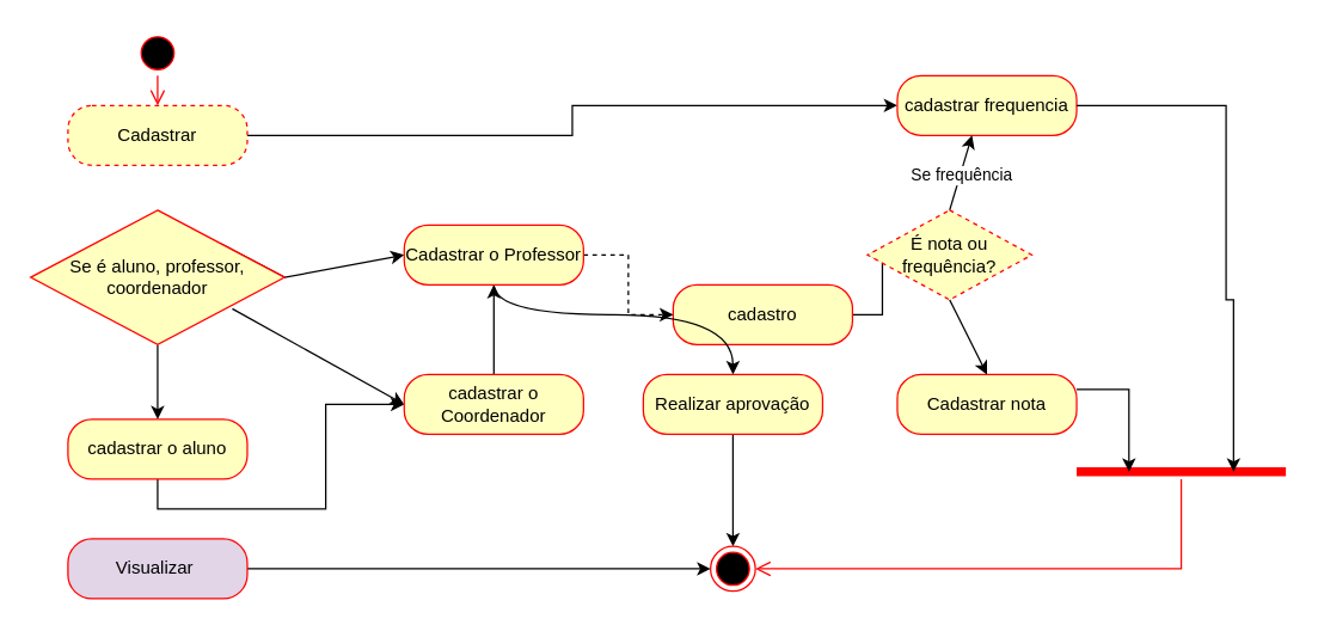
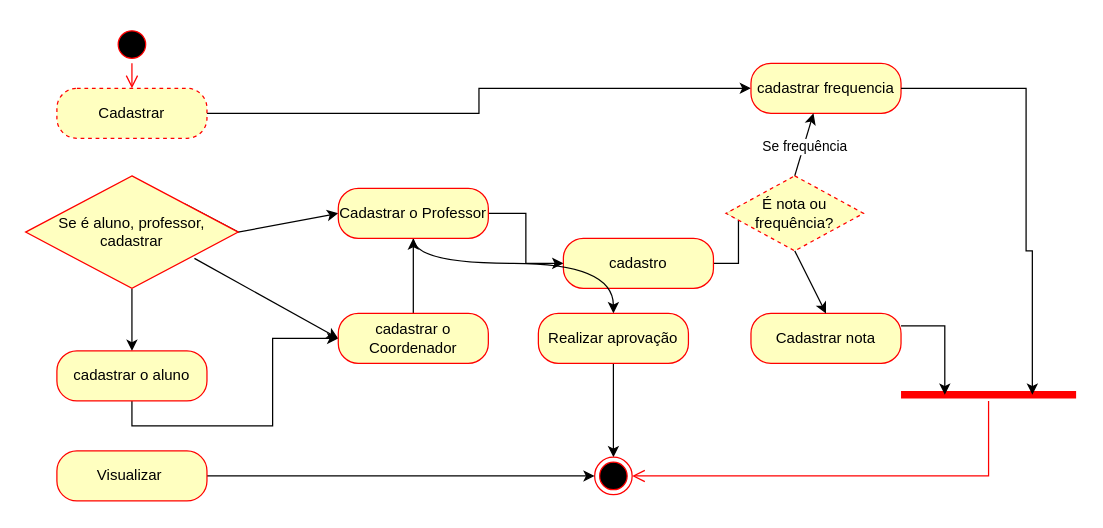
- <mxCell id="18" style="edgeStyle=orthogonalEdgeStyle;rounded=0;orthogonalLoop=1;jettySize=auto;html=1;entryX=0;entryY=0.5;entryDx=0;entryDy=0;dashed=1;" edge="1" parent="1" source="20" target="15"><mxGeometry relative="1" as="geometry" /></mxCell>
+ <mxCell id="18" style="edgeStyle=orthogonalEdgeStyle;rounded=0;orthogonalLoop=1;jettySize=auto;html=1;entryX=0;entryY=0.5;entryDx=0;entryDy=0;" edge="1" parent="1" source="20" target="15"><mxGeometry relative="1" as="geometry" /></mxCell>
- <mxCell id="9" value="Se é aluno, professor, coordenador" style="rhombus;whiteSpace=wrap;html=1;fontColor=#000000;fillColor=#ffffc0;strokeColor=#ff0000;" vertex="1" parent="1"><mxGeometry x="20" y="140" width="170" height="90" as="geometry" /></mxCell>
+ <mxCell id="9" value="Se é aluno, professor, cadastrar" style="rhombus;whiteSpace=wrap;html=1;fontColor=#000000;fillColor=#ffffc0;strokeColor=#ff0000;" vertex="1" parent="1"><mxGeometry x="20" y="140" width="170" height="90" as="geometry" /></mxCell>
- <mxCell id="29" value="Visualizar&amp;nbsp;" style="rounded=1;whiteSpace=wrap;html=1;arcSize=40;fontColor=#000000;fillColor=#e1d5e7;strokeColor=#ff0000;" vertex="1" parent="1"><mxGeometry x="45" y="360" width="120" height="40" as="geometry" /></mxCell>
+ <mxCell id="29" value="Visualizar&amp;nbsp;" style="rounded=1;whiteSpace=wrap;html=1;arcSize=40;fontColor=#000000;fillColor=#ffffc0;strokeColor=#ff0000;" vertex="1" parent="1"><mxGeometry x="45" y="360" width="120" height="40" as="geometry" /></mxCell>
